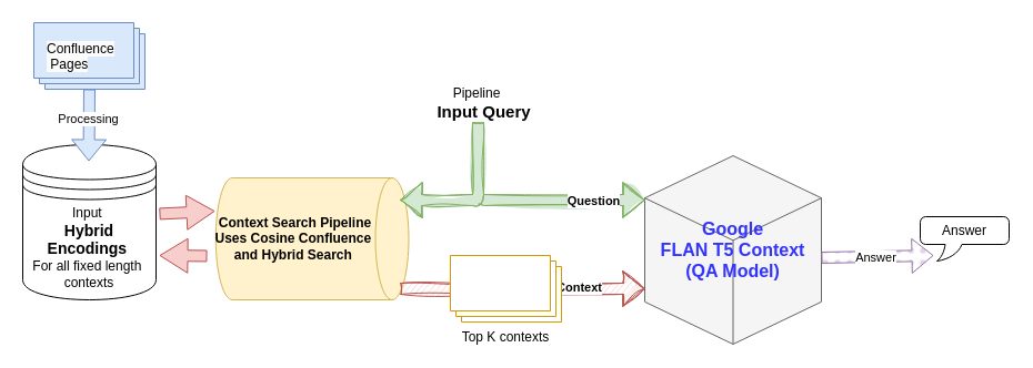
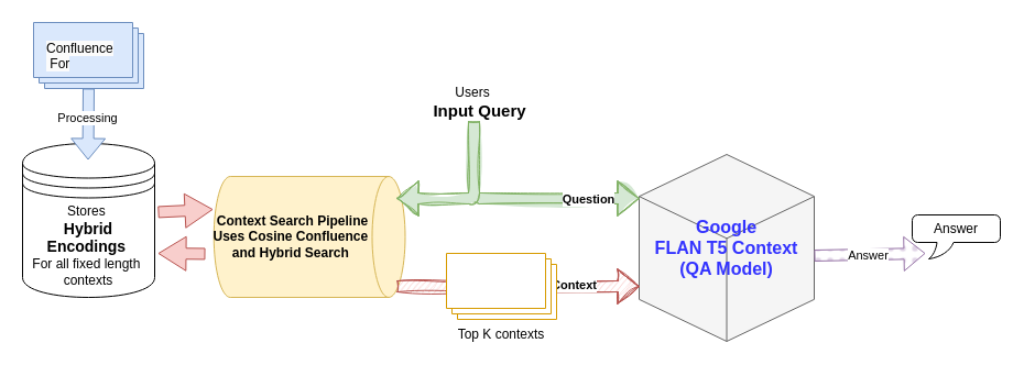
- <mxCell id="17" value="&lt;span style=&quot;color: rgb(0, 0, 0); font-family: Helvetica; font-size: 12px; font-style: normal; font-variant-ligatures: normal; font-variant-caps: normal; font-weight: 400; letter-spacing: normal; orphans: 2; text-align: center; text-indent: 0px; text-transform: none; widows: 2; word-spacing: 0px; -webkit-text-stroke-width: 0px; background-color: rgb(251, 251, 251); text-decoration-thickness: initial; text-decoration-style: initial; text-decoration-color: initial; float: none; display: inline !important;&quot;&gt;Confluence&lt;br&gt;&amp;nbsp;Pages&lt;/span&gt;" style="text;whiteSpace=wrap;html=1;" vertex="1" parent="1"><mxGeometry x="40" y="30" width="70" height="40" as="geometry" /></mxCell>
+ <mxCell id="17" value="&lt;span style=&quot;color: rgb(0, 0, 0); font-family: Helvetica; font-size: 12px; font-style: normal; font-variant-ligatures: normal; font-variant-caps: normal; font-weight: 400; letter-spacing: normal; orphans: 2; text-align: center; text-indent: 0px; text-transform: none; widows: 2; word-spacing: 0px; -webkit-text-stroke-width: 0px; background-color: rgb(251, 251, 251); text-decoration-thickness: initial; text-decoration-style: initial; text-decoration-color: initial; float: none; display: inline !important;&quot;&gt;Confluence&lt;br&gt;&amp;nbsp;For&lt;/span&gt;" style="text;whiteSpace=wrap;html=1;" vertex="1" parent="1"><mxGeometry x="40" y="30" width="70" height="40" as="geometry" /></mxCell>
- <mxCell id="19" value="Pipeline" style="shape=image;verticalLabelPosition=bottom;labelBackgroundColor=default;verticalAlign=top;aspect=fixed;imageAspect=0;image=https://simpleicon.com/wp-content/uploads/users.png;fontStyle=0" vertex="1" parent="1"><mxGeometry x="404" y="20" width="50" height="50" as="geometry" /></mxCell>
+ <mxCell id="19" value="Users" style="shape=image;verticalLabelPosition=bottom;labelBackgroundColor=default;verticalAlign=top;aspect=fixed;imageAspect=0;image=https://simpleicon.com/wp-content/uploads/users.png;fontStyle=0" vertex="1" parent="1"><mxGeometry x="404" y="20" width="50" height="50" as="geometry" /></mxCell>
- <mxCell id="10" value="Input&amp;nbsp;&lt;br&gt;&lt;b&gt;&lt;font style=&quot;font-size: 14px;&quot;&gt;Hybrid Encodings&lt;/font&gt;&lt;/b&gt;&amp;nbsp;&lt;br&gt;For all fixed length&amp;nbsp;&lt;br&gt;contexts" style="shape=datastore;whiteSpace=wrap;html=1;" vertex="1" parent="1"><mxGeometry x="20" y="130" width="120" height="140" as="geometry" /></mxCell>
+ <mxCell id="10" value="Stores&amp;nbsp;&lt;br&gt;&lt;b&gt;&lt;font style=&quot;font-size: 14px;&quot;&gt;Hybrid Encodings&lt;/font&gt;&lt;/b&gt;&amp;nbsp;&lt;br&gt;For all fixed length&amp;nbsp;&lt;br&gt;contexts" style="shape=datastore;whiteSpace=wrap;html=1;" vertex="1" parent="1"><mxGeometry x="20" y="130" width="120" height="140" as="geometry" /></mxCell>
